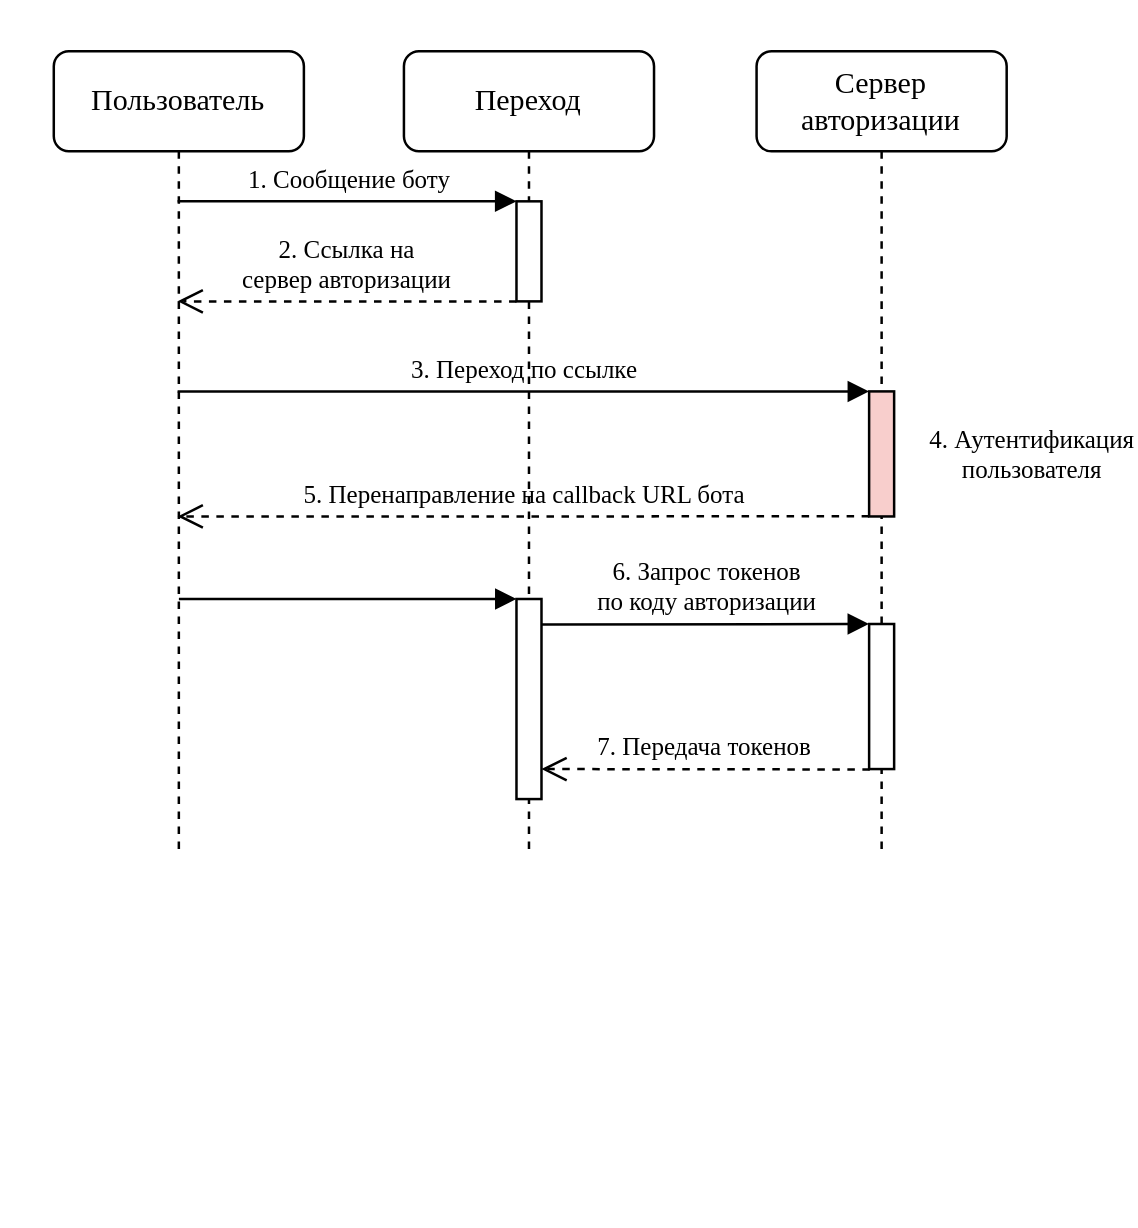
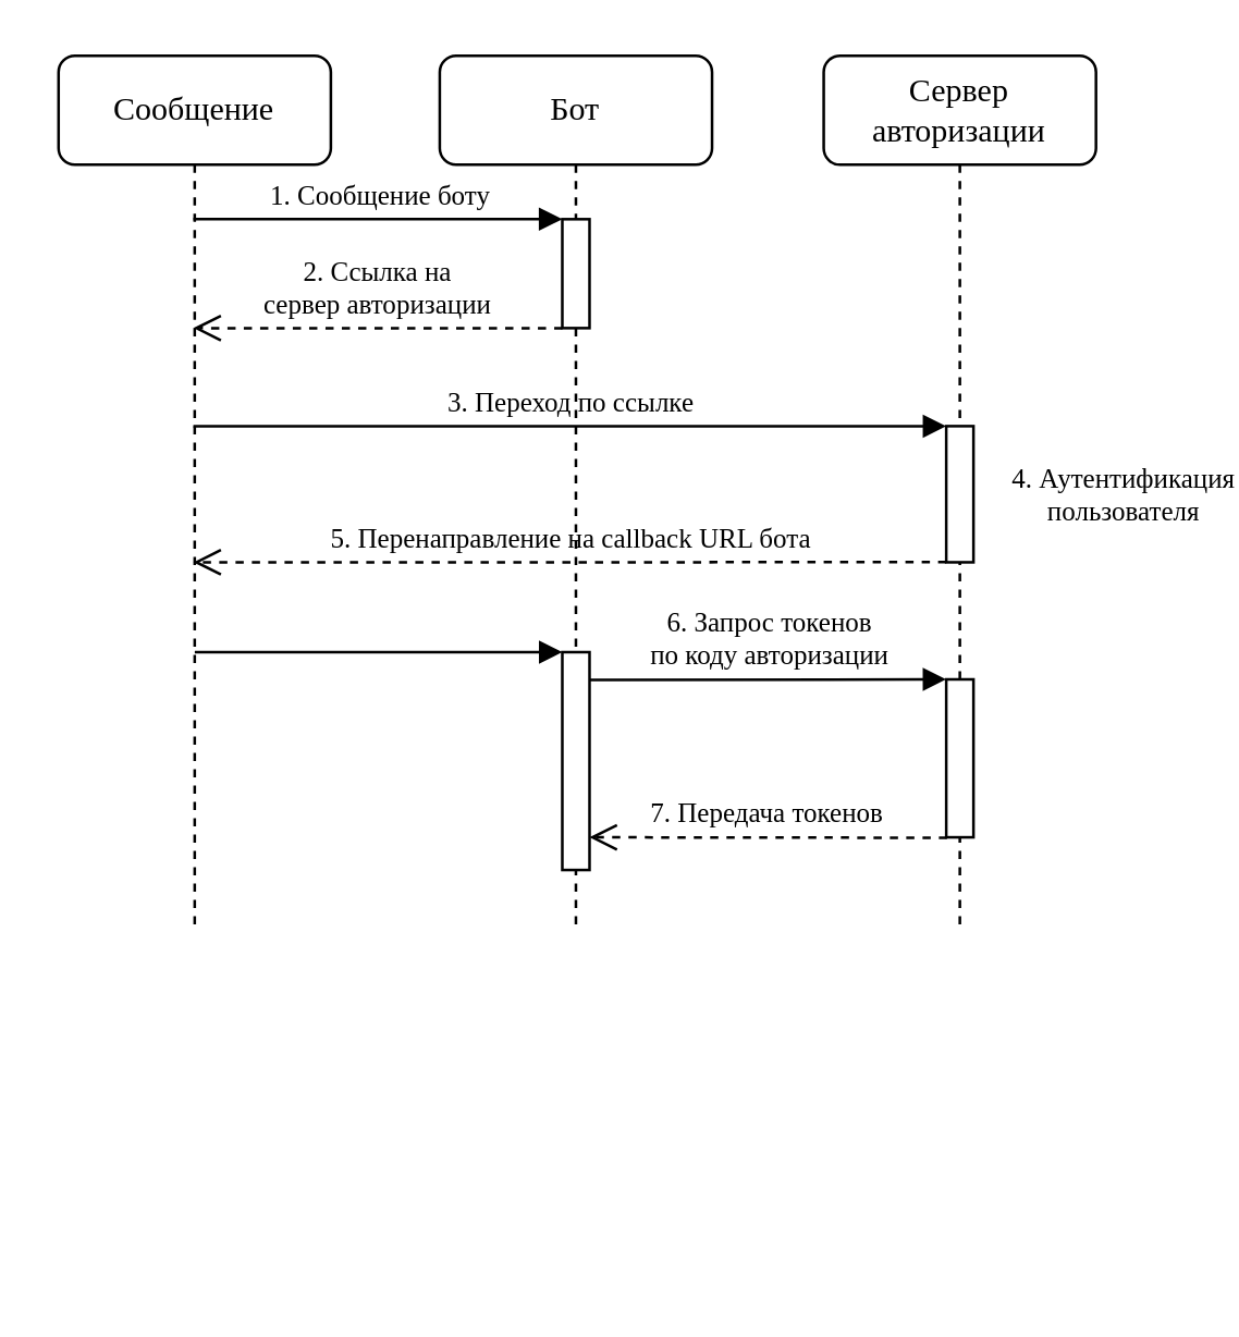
- <mxCell id="7" value="Пользователь" style="shape=umlLifeline;perimeter=lifelinePerimeter;whiteSpace=wrap;html=1;container=1;collapsible=0;recursiveResize=0;outlineConnect=0;rounded=1;shadow=0;comic=0;labelBackgroundColor=none;strokeWidth=1;fontFamily=Verdana;fontSize=12;align=center;" parent="1" vertex="1"><mxGeometry x="21" y="20" width="100" height="320" as="geometry" /></mxCell>
+ <mxCell id="7" value="Сообщение" style="shape=umlLifeline;perimeter=lifelinePerimeter;whiteSpace=wrap;html=1;container=1;collapsible=0;recursiveResize=0;outlineConnect=0;rounded=1;shadow=0;comic=0;labelBackgroundColor=none;strokeWidth=1;fontFamily=Verdana;fontSize=12;align=center;" parent="1" vertex="1"><mxGeometry x="21" y="20" width="100" height="320" as="geometry" /></mxCell>
- <mxCell id="2" value="Переход" style="shape=umlLifeline;perimeter=lifelinePerimeter;whiteSpace=wrap;html=1;container=1;collapsible=0;recursiveResize=0;outlineConnect=0;rounded=1;shadow=0;comic=0;labelBackgroundColor=none;strokeWidth=1;fontFamily=Verdana;fontSize=12;align=center;" parent="1" vertex="1"><mxGeometry x="161" y="20" width="100" height="320" as="geometry" /></mxCell>
+ <mxCell id="2" value="Бот" style="shape=umlLifeline;perimeter=lifelinePerimeter;whiteSpace=wrap;html=1;container=1;collapsible=0;recursiveResize=0;outlineConnect=0;rounded=1;shadow=0;comic=0;labelBackgroundColor=none;strokeWidth=1;fontFamily=Verdana;fontSize=12;align=center;" parent="1" vertex="1"><mxGeometry x="161" y="20" width="100" height="320" as="geometry" /></mxCell>
- <mxCell id="6" value="&lt;div&gt;4. Аутентификация&lt;/div&gt;&lt;div&gt;пользователя&lt;/div&gt;" style="html=1;points=[];perimeter=orthogonalPerimeter;rounded=0;shadow=0;comic=0;labelBackgroundColor=none;strokeWidth=1;fontFamily=Verdana;fontSize=10;align=center;spacingTop=0;spacingLeft=120;fillColor=#f8cecc;" vertex="1" parent="4"><mxGeometry x="45" y="136" width="10" height="50" as="geometry" /></mxCell>
+ <mxCell id="6" value="&lt;div&gt;4. Аутентификация&lt;/div&gt;&lt;div&gt;пользователя&lt;/div&gt;" style="html=1;points=[];perimeter=orthogonalPerimeter;rounded=0;shadow=0;comic=0;labelBackgroundColor=none;strokeWidth=1;fontFamily=Verdana;fontSize=10;align=center;spacingTop=0;spacingLeft=120;" vertex="1" parent="4"><mxGeometry x="45" y="136" width="10" height="50" as="geometry" /></mxCell>
